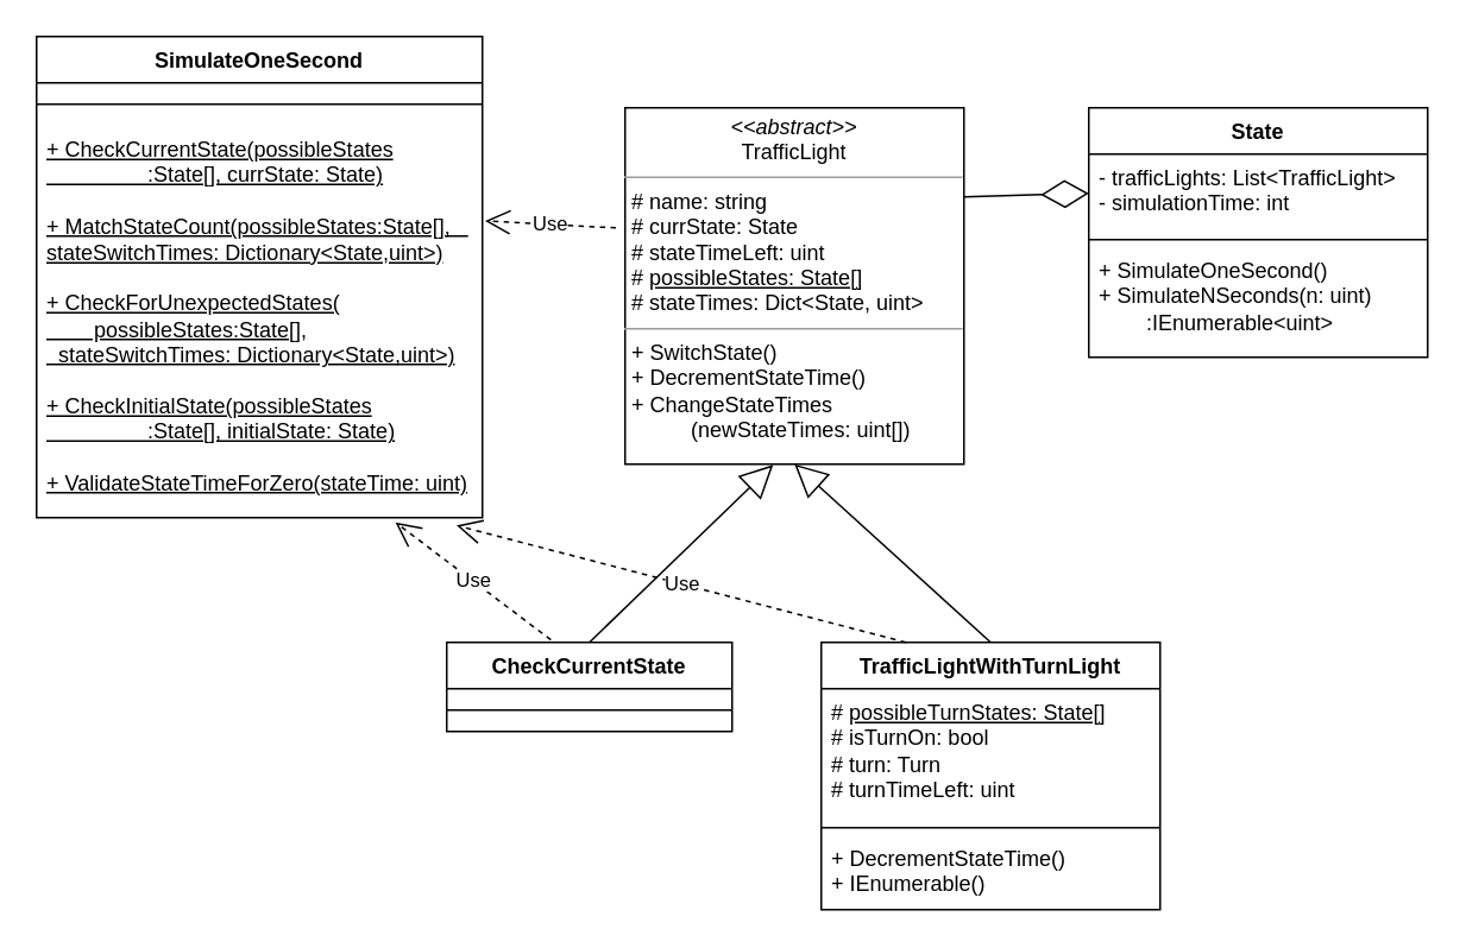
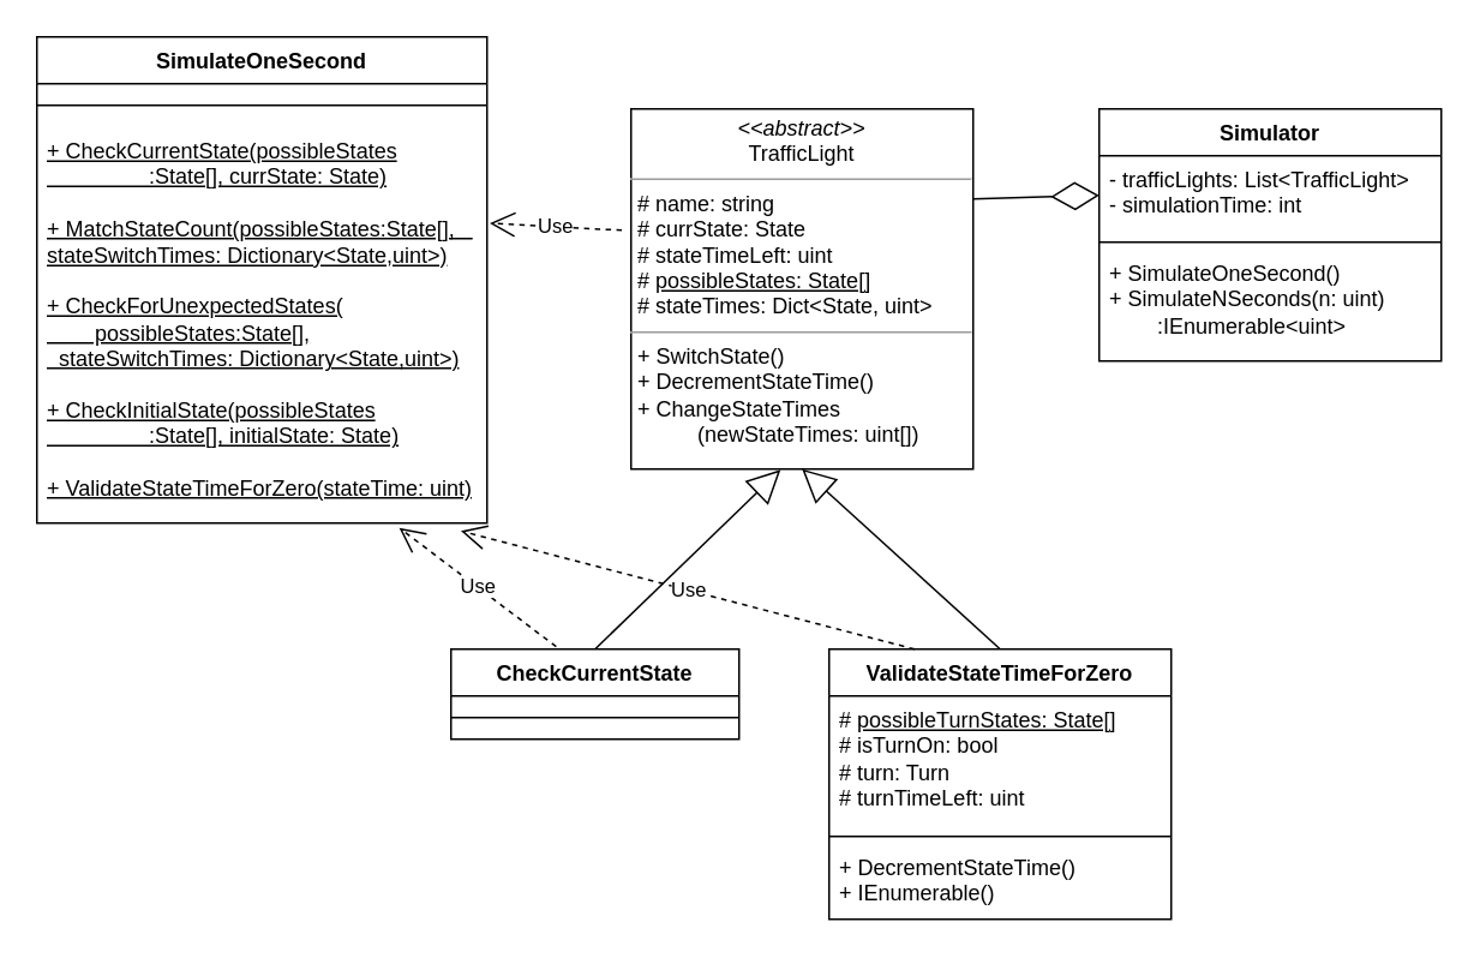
- <mxCell id="10" value="State" style="swimlane;fontStyle=1;align=center;verticalAlign=top;childLayout=stackLayout;horizontal=1;startSize=26;horizontalStack=0;resizeParent=1;resizeParentMax=0;resizeLast=0;collapsible=1;marginBottom=0;whiteSpace=wrap;html=1;" parent="1" vertex="1"><mxGeometry x="610" y="60" width="190" height="140" as="geometry" /></mxCell>
+ <mxCell id="10" value="Simulator" style="swimlane;fontStyle=1;align=center;verticalAlign=top;childLayout=stackLayout;horizontal=1;startSize=26;horizontalStack=0;resizeParent=1;resizeParentMax=0;resizeLast=0;collapsible=1;marginBottom=0;whiteSpace=wrap;html=1;" parent="1" vertex="1"><mxGeometry x="610" y="60" width="190" height="140" as="geometry" /></mxCell>
- <mxCell id="6" value="TrafficLightWithTurnLight" style="swimlane;fontStyle=1;align=center;verticalAlign=top;childLayout=stackLayout;horizontal=1;startSize=26;horizontalStack=0;resizeParent=1;resizeParentMax=0;resizeLast=0;collapsible=1;marginBottom=0;whiteSpace=wrap;html=1;" parent="1" vertex="1"><mxGeometry x="460" y="360" width="190" height="150" as="geometry" /></mxCell>
+ <mxCell id="6" value="ValidateStateTimeForZero" style="swimlane;fontStyle=1;align=center;verticalAlign=top;childLayout=stackLayout;horizontal=1;startSize=26;horizontalStack=0;resizeParent=1;resizeParentMax=0;resizeLast=0;collapsible=1;marginBottom=0;whiteSpace=wrap;html=1;" parent="1" vertex="1"><mxGeometry x="460" y="360" width="190" height="150" as="geometry" /></mxCell>
